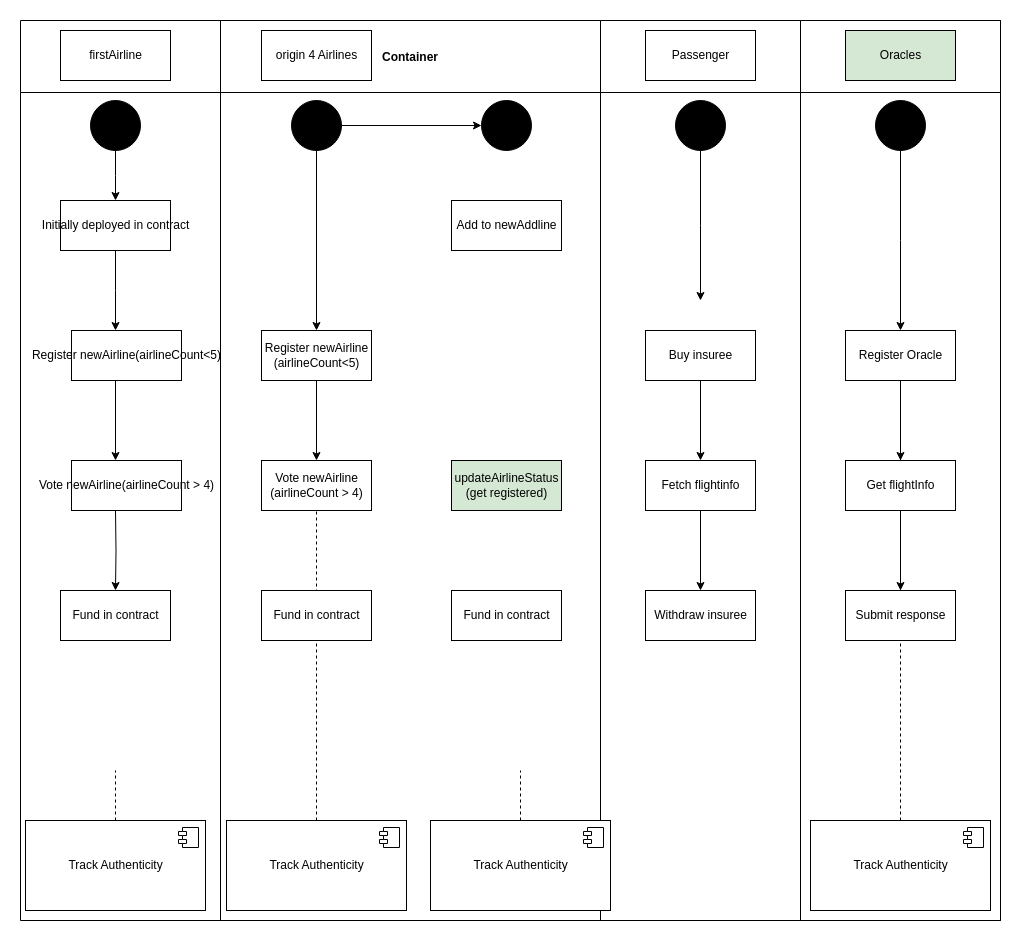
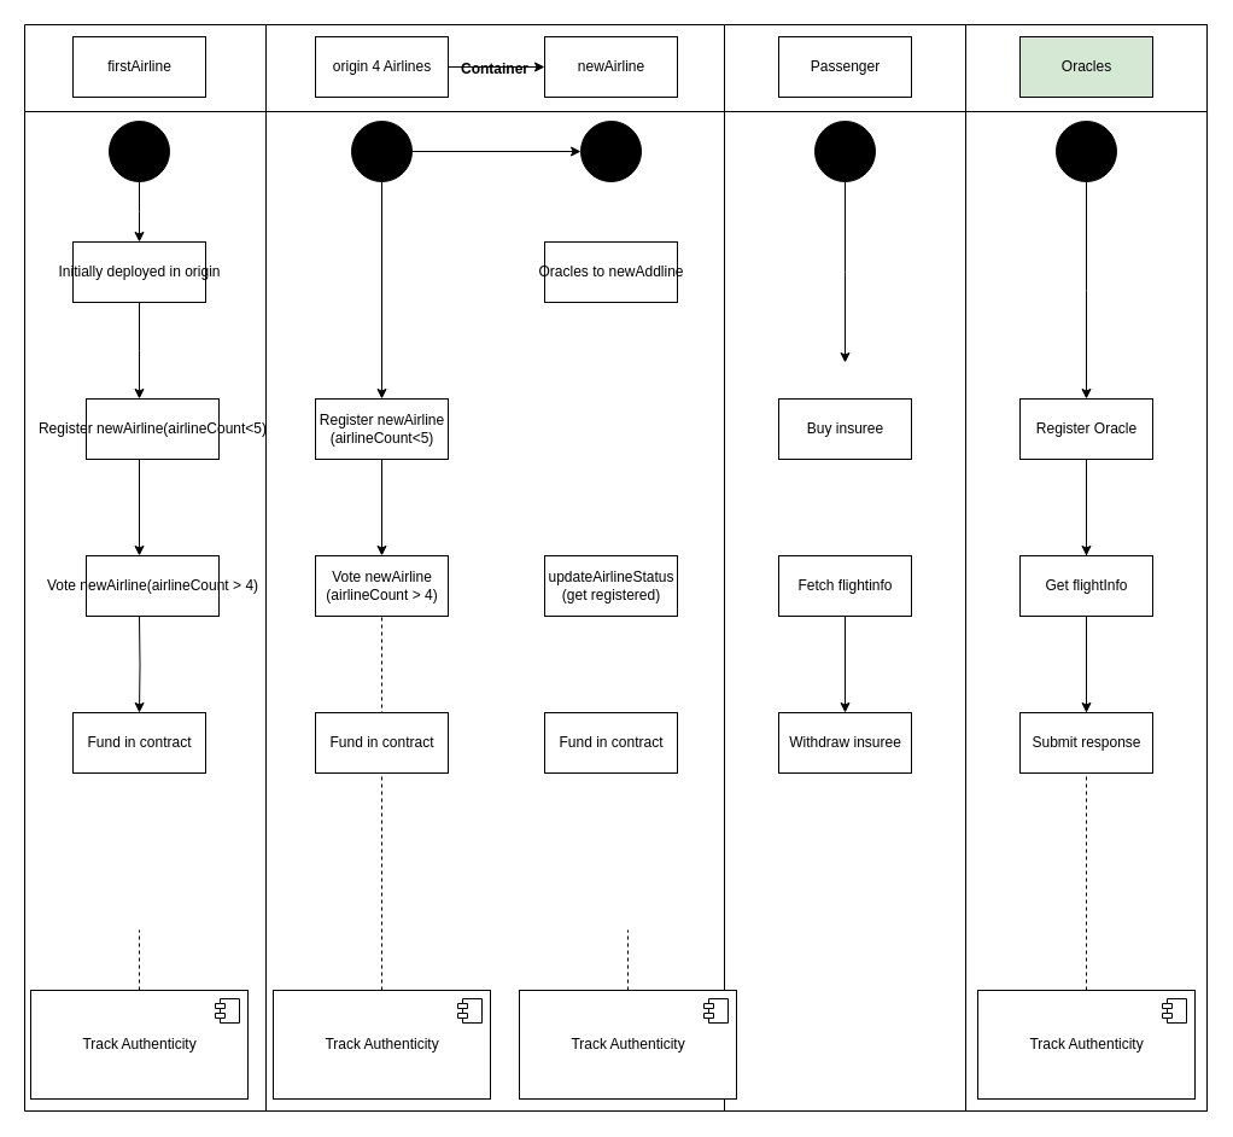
+ <mxCell id="18" value="" style="edgeStyle=orthogonalEdgeStyle;rounded=0;orthogonalLoop=1;jettySize=auto;html=1;" edge="1" parent="3" source="19" target="20"><mxGeometry relative="1" as="geometry" /></mxCell>
+ <mxCell id="20" value="newAirline" style="html=1;" vertex="1" parent="3"><mxGeometry x="231" y="10" width="110" height="50" as="geometry" /></mxCell>
- <mxCell id="48" value="Initially deployed in contract" style="html=1;" parent="1" vertex="1"><mxGeometry x="60" y="200" width="110" height="50" as="geometry" /></mxCell>
+ <mxCell id="48" value="Initially deployed in origin" style="html=1;" parent="1" vertex="1"><mxGeometry x="60" y="200" width="110" height="50" as="geometry" /></mxCell>
- <mxCell id="9" value="Add to newAddline" style="html=1;" vertex="1" parent="3"><mxGeometry x="231" y="180" width="110" height="50" as="geometry" /></mxCell>
+ <mxCell id="9" value="Oracles to newAddline" style="html=1;" vertex="1" parent="3"><mxGeometry x="231" y="180" width="110" height="50" as="geometry" /></mxCell>
- <mxCell id="39" value="" style="edgeStyle=orthogonalEdgeStyle;rounded=0;orthogonalLoop=1;jettySize=auto;html=1;" edge="1" parent="25" source="40" target="42"><mxGeometry relative="1" as="geometry" /></mxCell>
- <mxCell id="5" value="updateAirlineStatus&lt;br&gt;(get registered)" style="html=1;fillColor=#d5e8d4;" vertex="1" parent="3"><mxGeometry x="231" y="440" width="110" height="50" as="geometry" /></mxCell>
+ <mxCell id="5" value="updateAirlineStatus&lt;br&gt;(get registered)" style="html=1;" vertex="1" parent="3"><mxGeometry x="231" y="440" width="110" height="50" as="geometry" /></mxCell>
